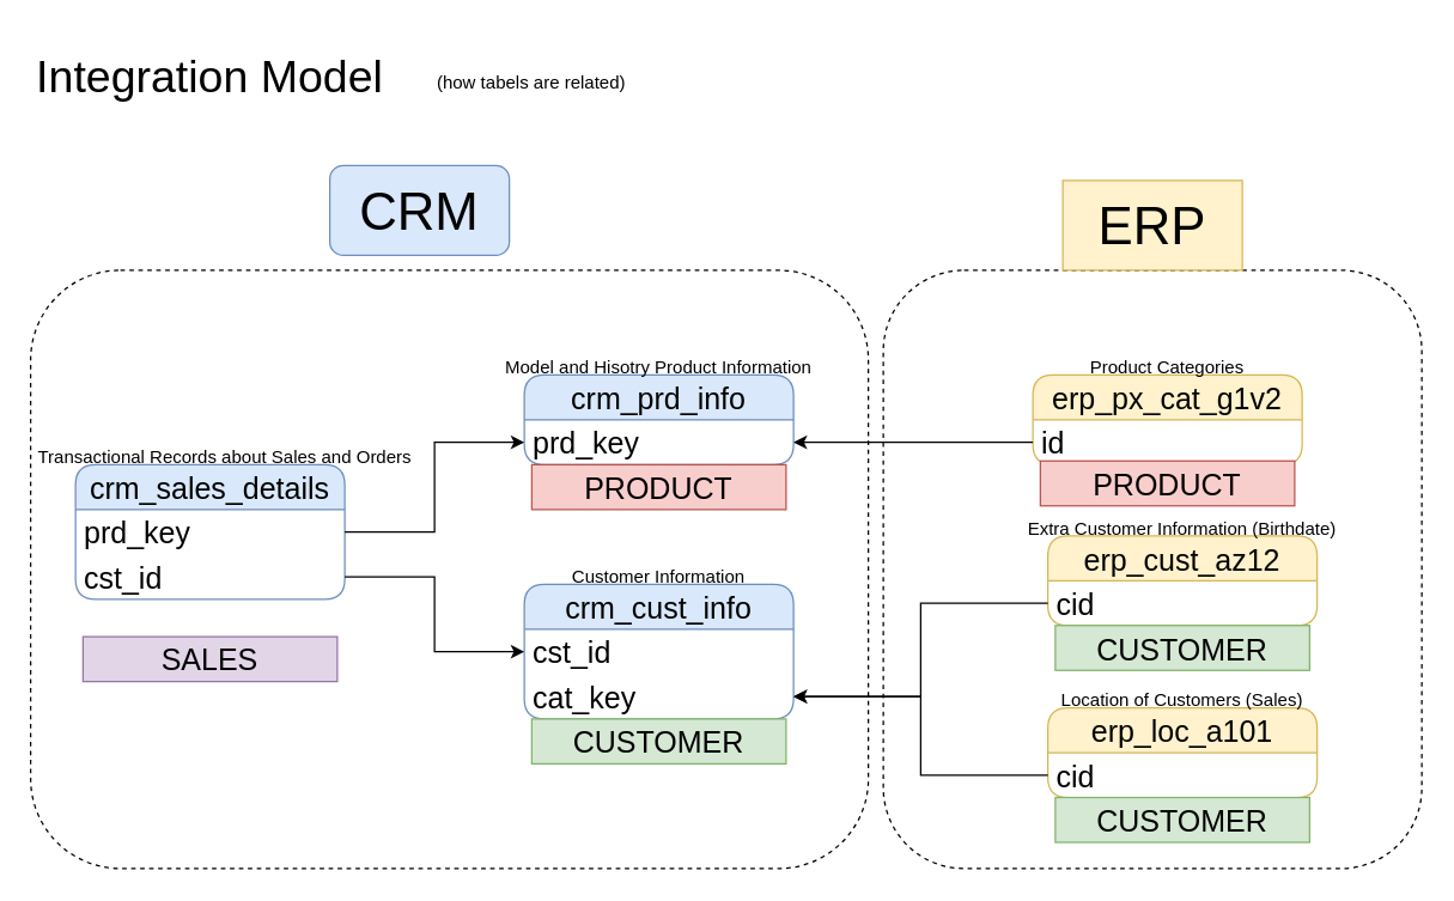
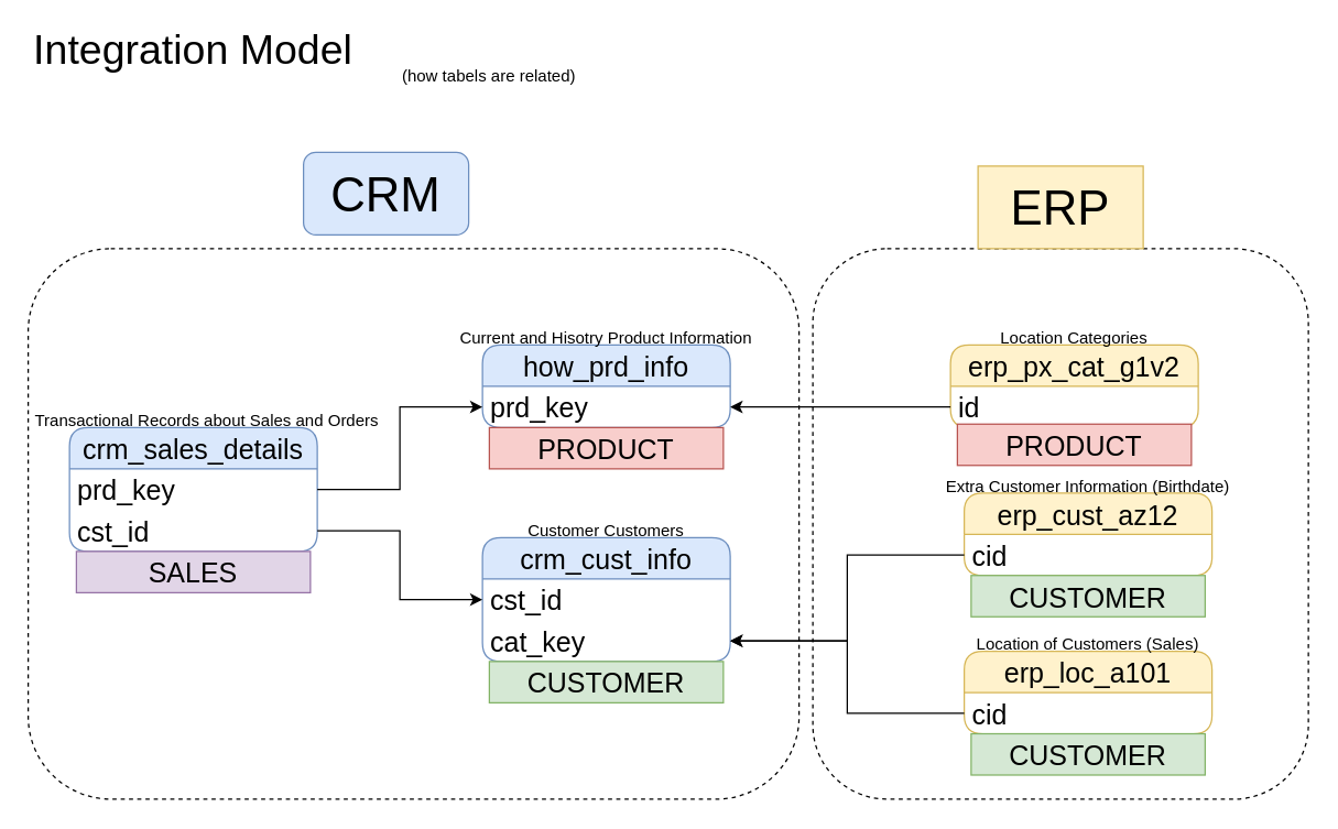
- <mxCell id="2" value="&lt;font style=&quot;font-size: 30px;&quot;&gt;Integration Model&lt;/font&gt;" style="text;html=1;align=center;verticalAlign=middle;whiteSpace=wrap;rounded=0;" parent="1" vertex="1"><mxGeometry x="20" y="20" width="240" height="60" as="geometry" /></mxCell>
+ <mxCell id="2" value="&lt;font style=&quot;font-size: 30px;&quot;&gt;Integration Model&lt;/font&gt;" style="text;html=1;align=center;verticalAlign=middle;whiteSpace=wrap;rounded=0;" parent="1" vertex="1"><mxGeometry x="20" y="5" width="240" height="60" as="geometry" /></mxCell>
- <mxCell id="10" value="Model and Hisotry Product Information" style="text;html=1;align=center;verticalAlign=middle;whiteSpace=wrap;rounded=0;" parent="1" vertex="1"><mxGeometry x="330" y="230" width="220" height="30" as="geometry" /></mxCell>
+ <mxCell id="10" value="Current and Hisotry Product Information" style="text;html=1;align=center;verticalAlign=middle;whiteSpace=wrap;rounded=0;" parent="1" vertex="1"><mxGeometry x="330" y="230" width="220" height="30" as="geometry" /></mxCell>
- <mxCell id="27" value="Product Categories" style="text;html=1;align=center;verticalAlign=middle;whiteSpace=wrap;rounded=0;" parent="1" vertex="1"><mxGeometry x="670" y="230" width="220" height="30" as="geometry" /></mxCell>
+ <mxCell id="27" value="Location Categories" style="text;html=1;align=center;verticalAlign=middle;whiteSpace=wrap;rounded=0;" parent="1" vertex="1"><mxGeometry x="670" y="230" width="220" height="30" as="geometry" /></mxCell>
- <mxCell id="8" value="crm_prd_info" style="swimlane;fontStyle=0;childLayout=stackLayout;horizontal=1;startSize=30;horizontalStack=0;resizeParent=1;resizeParentMax=0;resizeLast=0;collapsible=1;marginBottom=0;whiteSpace=wrap;html=1;rounded=1;fillColor=#dae8fc;strokeColor=#6c8ebf;fontSize=20;" parent="1" vertex="1"><mxGeometry x="350" y="250" width="180" height="60" as="geometry" /></mxCell>
+ <mxCell id="8" value="how_prd_info" style="swimlane;fontStyle=0;childLayout=stackLayout;horizontal=1;startSize=30;horizontalStack=0;resizeParent=1;resizeParentMax=0;resizeLast=0;collapsible=1;marginBottom=0;whiteSpace=wrap;html=1;rounded=1;fillColor=#dae8fc;strokeColor=#6c8ebf;fontSize=20;" parent="1" vertex="1"><mxGeometry x="350" y="250" width="180" height="60" as="geometry" /></mxCell>
- <mxCell id="7" value="Customer Information" style="text;html=1;align=center;verticalAlign=middle;whiteSpace=wrap;rounded=0;" parent="1" vertex="1"><mxGeometry x="380" y="370" width="120" height="30" as="geometry" /></mxCell>
+ <mxCell id="7" value="Customer Customers" style="text;html=1;align=center;verticalAlign=middle;whiteSpace=wrap;rounded=0;" parent="1" vertex="1"><mxGeometry x="380" y="370" width="120" height="30" as="geometry" /></mxCell>
- <mxCell id="38" value="SALES" style="text;html=1;strokeColor=#9673a6;fillColor=#e1d5e7;align=center;verticalAlign=middle;whiteSpace=wrap;overflow=hidden;fontSize=20;" vertex="1" parent="1"><mxGeometry x="55" y="425" width="170" height="30" as="geometry" /></mxCell>
+ <mxCell id="38" value="SALES" style="text;html=1;strokeColor=#9673a6;fillColor=#e1d5e7;align=center;verticalAlign=middle;whiteSpace=wrap;overflow=hidden;fontSize=20;" vertex="1" parent="1"><mxGeometry x="55" y="400" width="170" height="30" as="geometry" /></mxCell>
